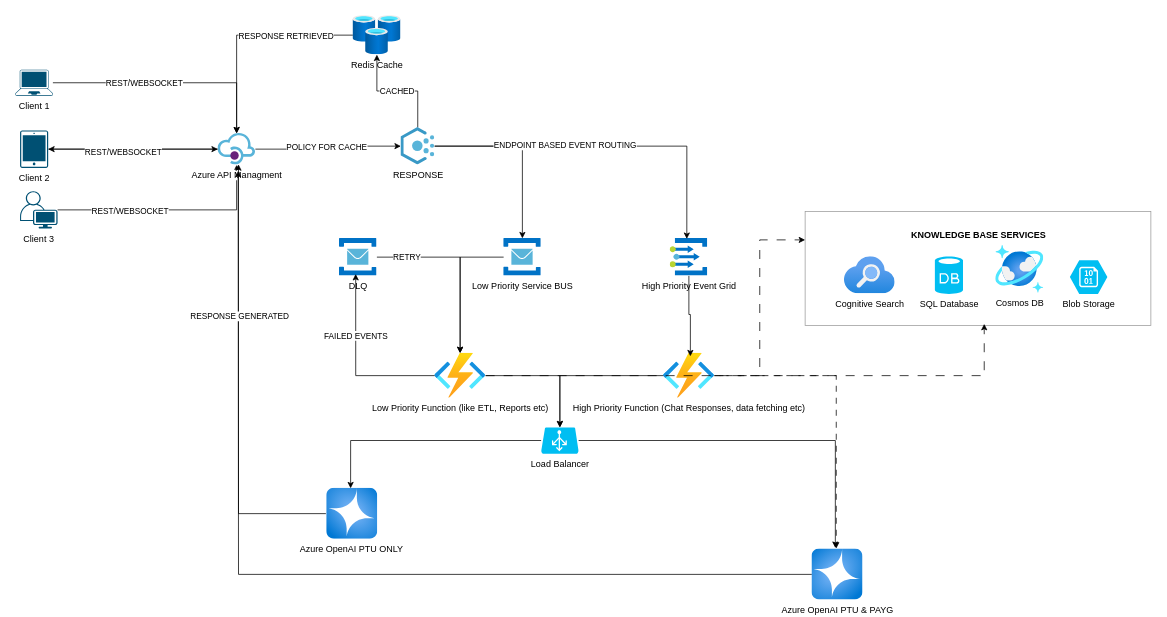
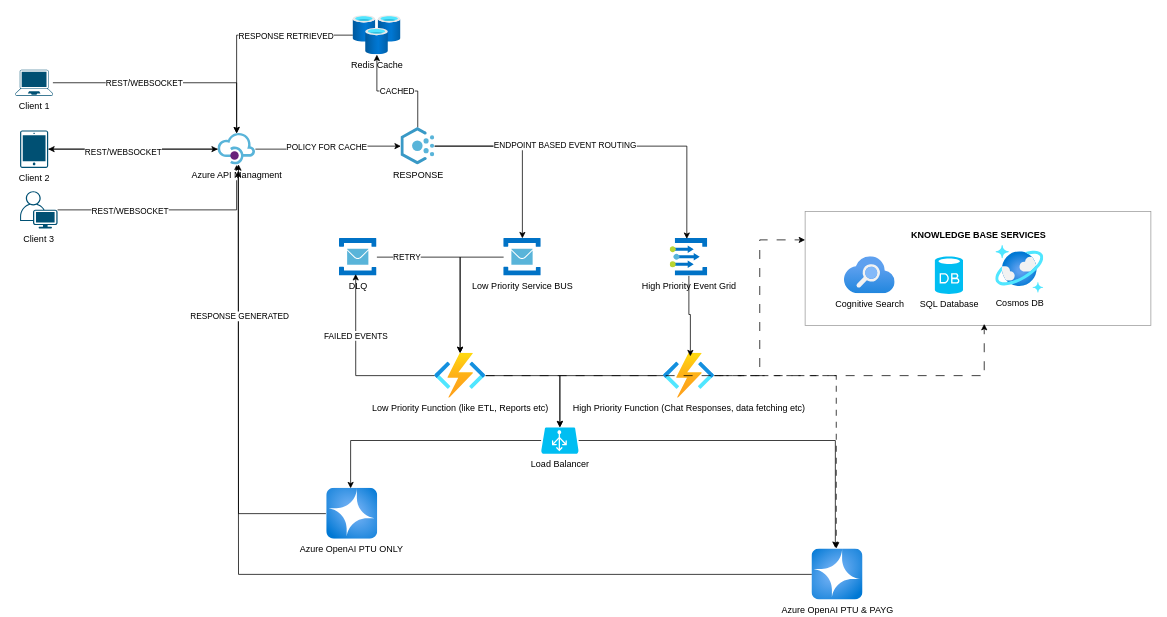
- <mxCell id="50" value="Blob Storage" style="verticalLabelPosition=bottom;html=1;verticalAlign=top;align=center;strokeColor=none;fillColor=#00BEF2;shape=mxgraph.azure.storage_blob;" vertex="1" parent="46"><mxGeometry x="353" y="65" width="50" height="45" as="geometry" /></mxCell>
